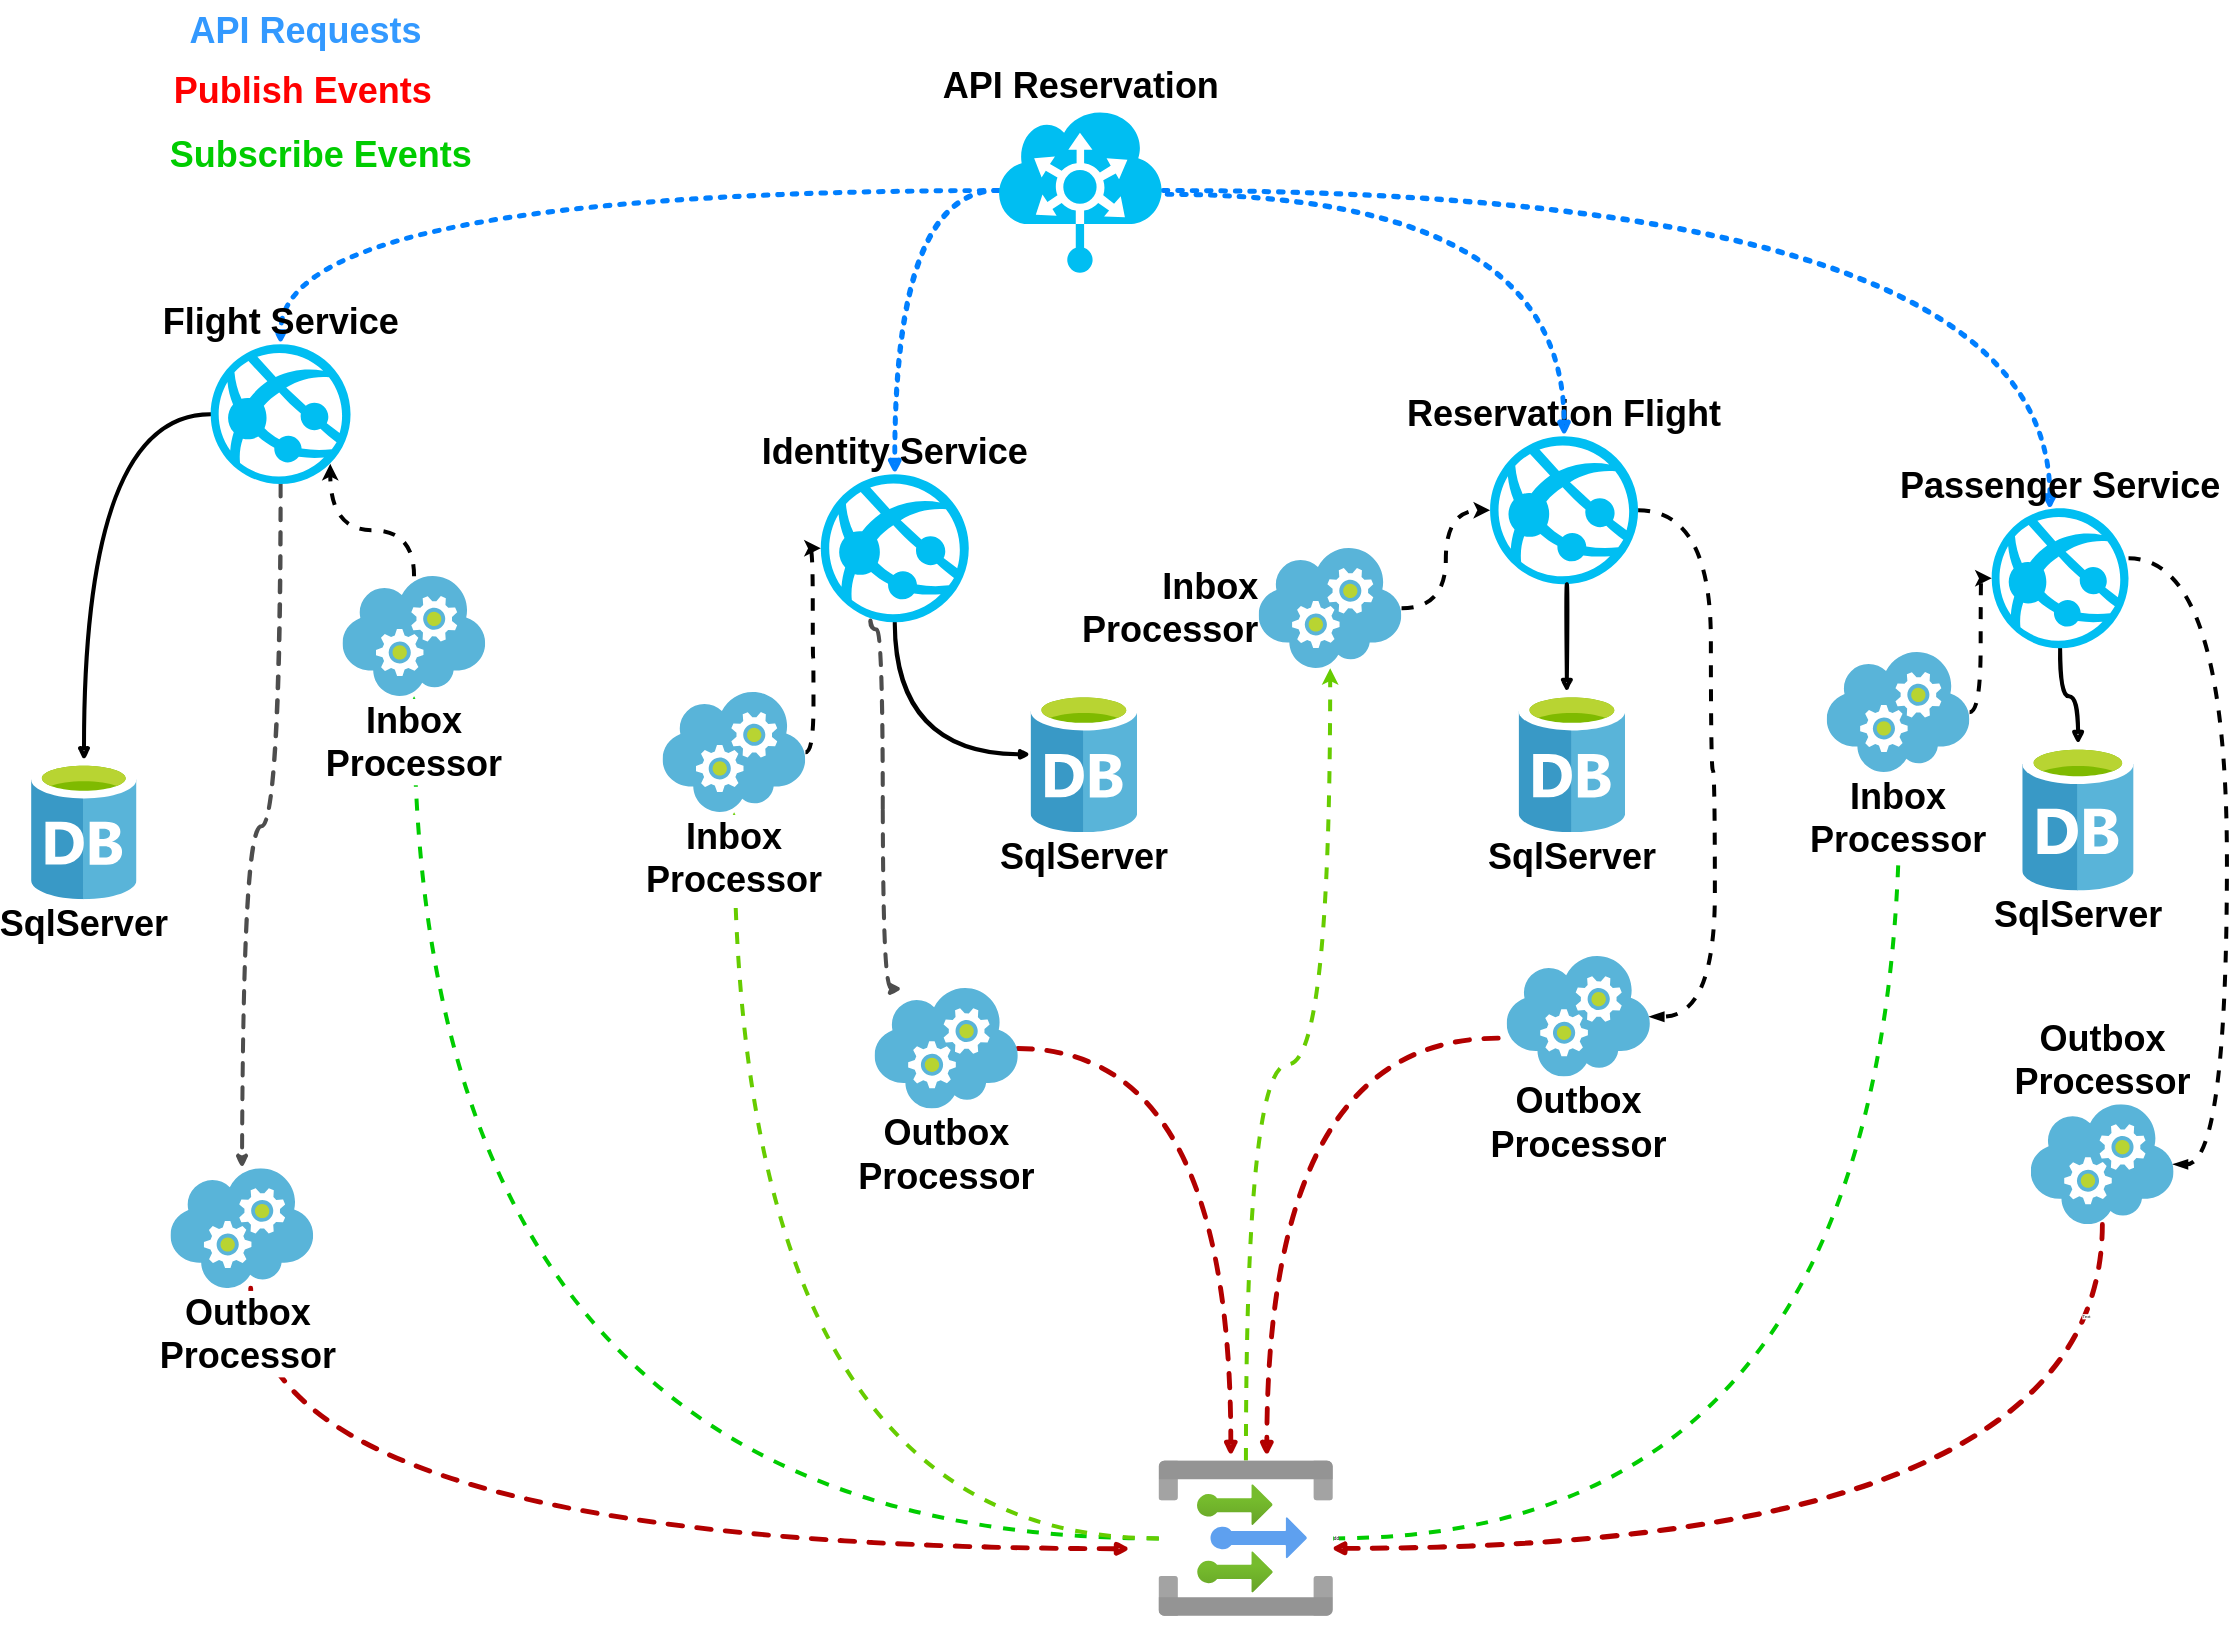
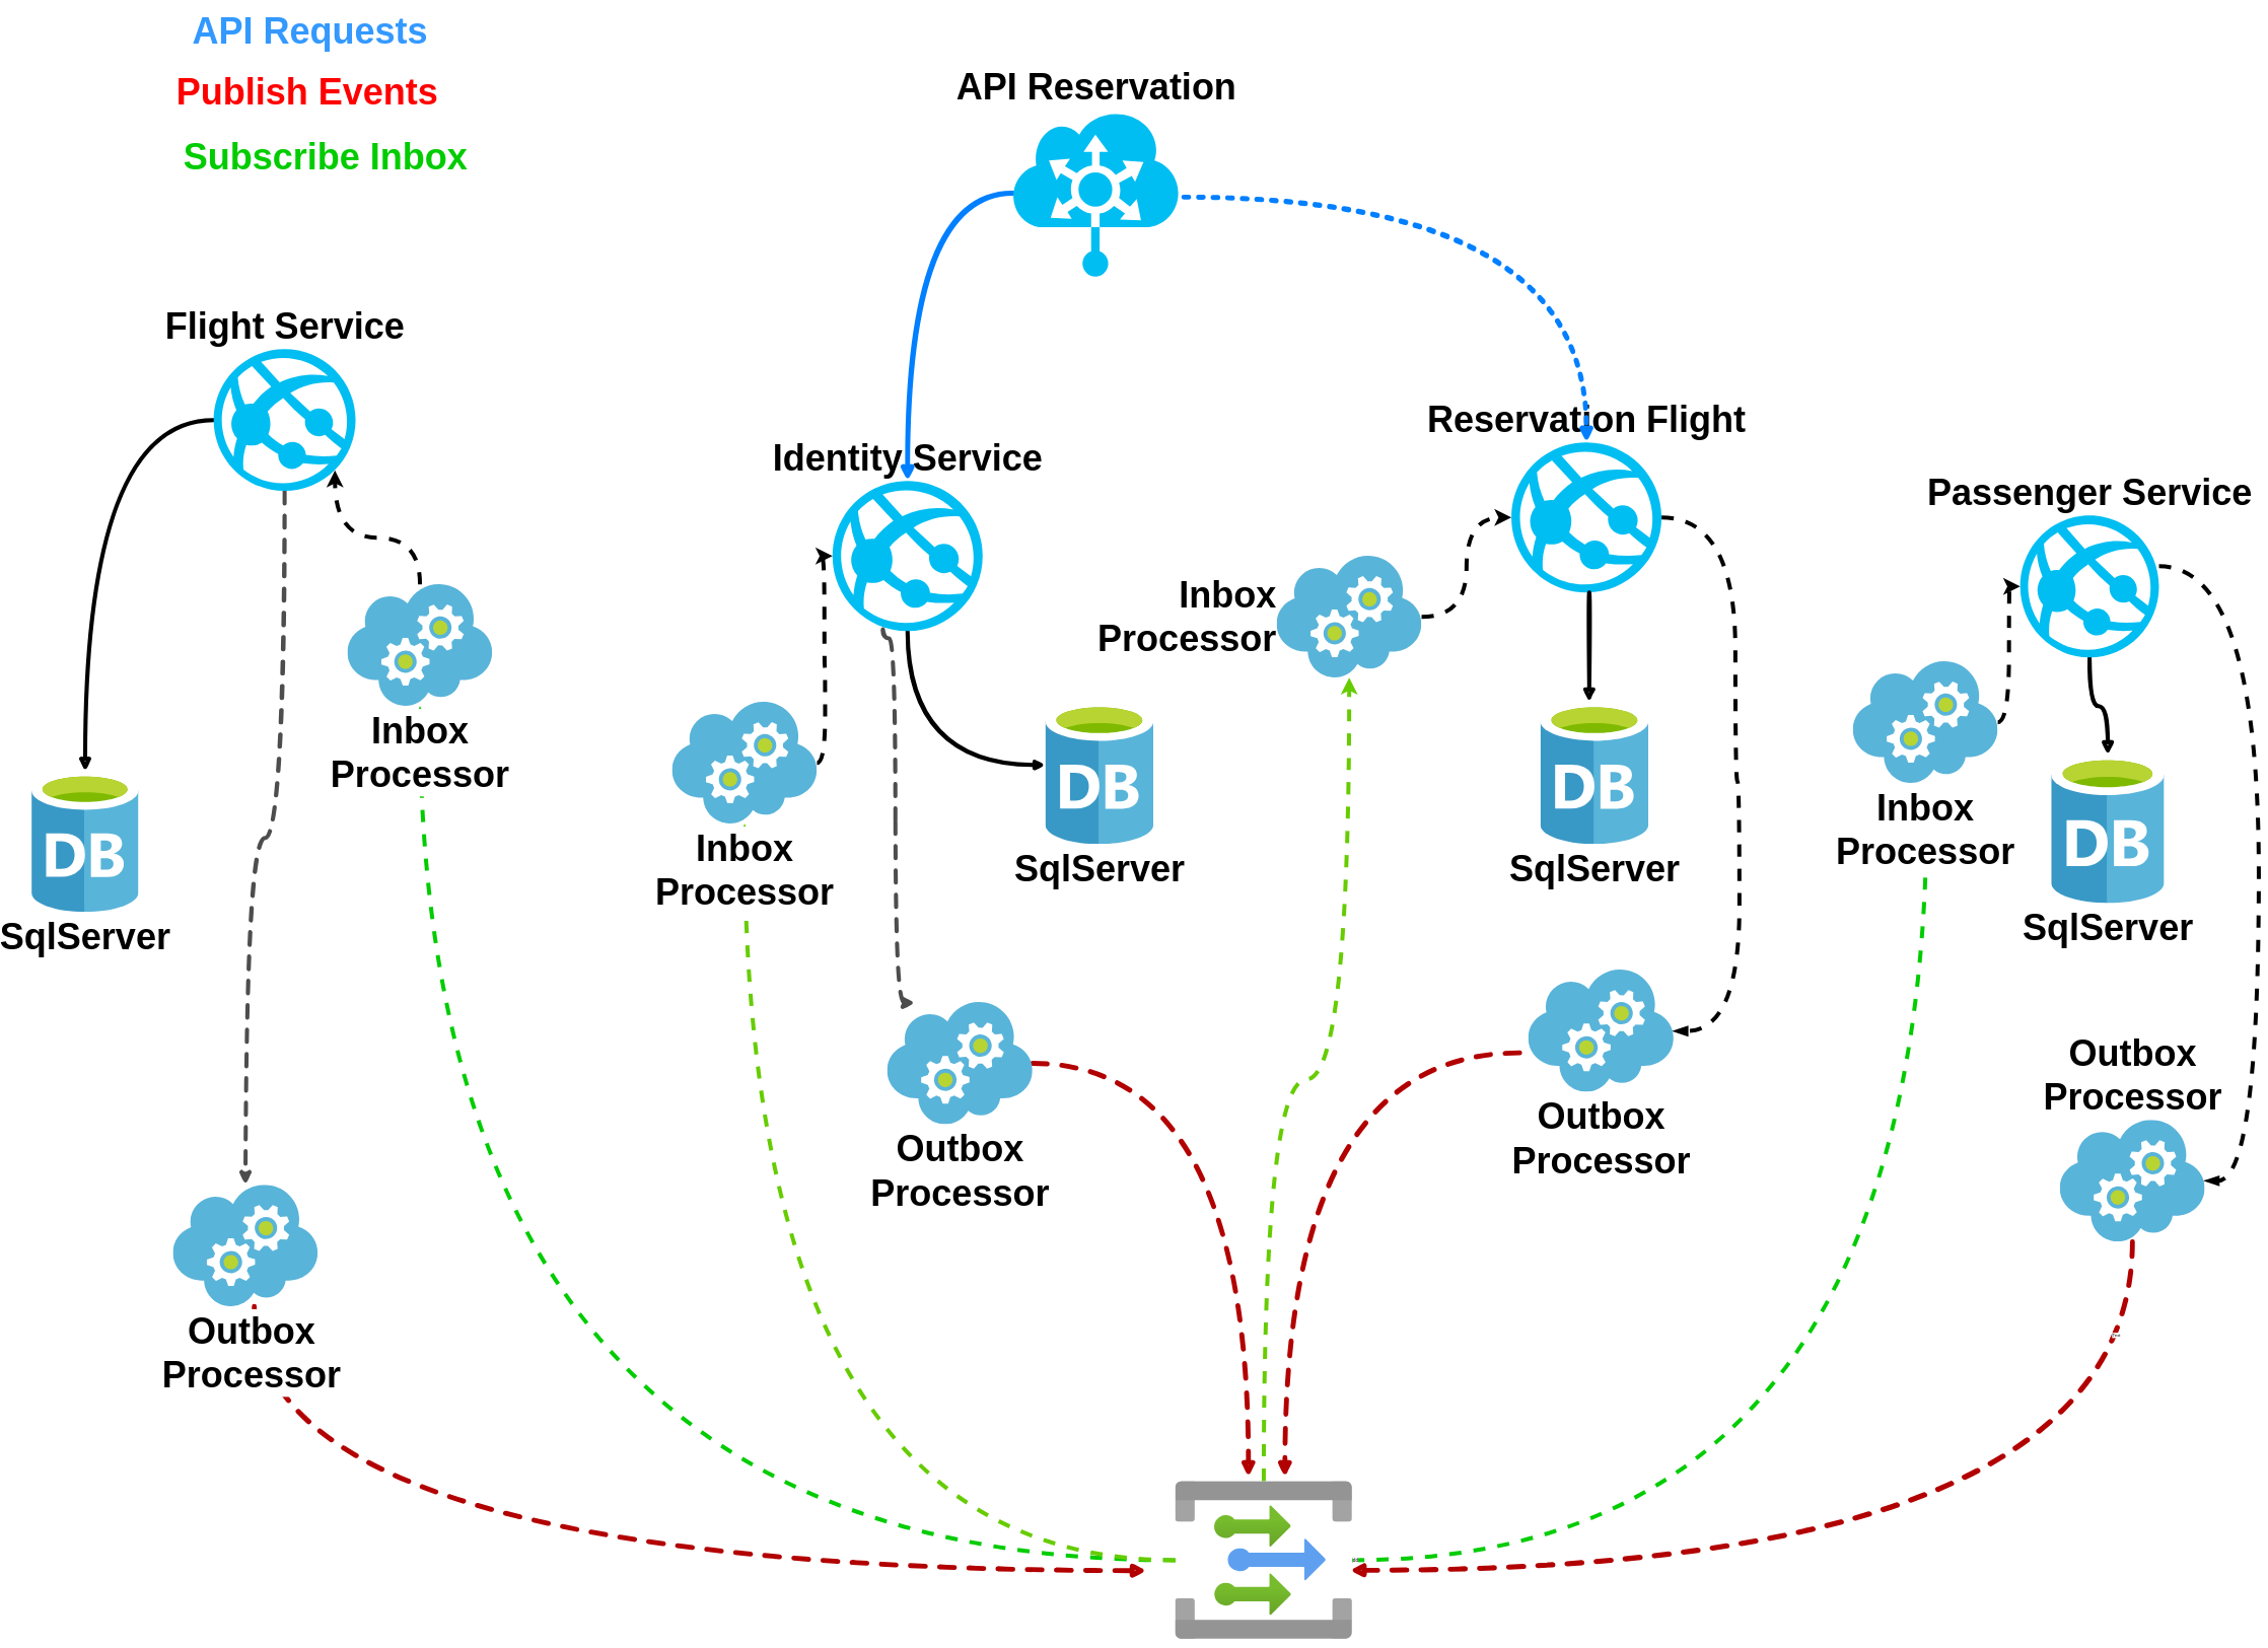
- <mxCell id="47" value="&lt;font style=&quot;font-size: 90px;&quot;&gt;Subscribe Events&lt;/font&gt;" style="text;html=1;align=center;verticalAlign=middle;resizable=0;points=[];autosize=1;fontSize=90;fontColor=#00CC00;fontStyle=1" parent="1" vertex="1"><mxGeometry x="359" y="330" width="770" height="110" as="geometry" /></mxCell>
+ <mxCell id="47" value="&lt;font style=&quot;font-size: 90px;&quot;&gt;Subscribe Inbox&lt;/font&gt;" style="text;html=1;align=center;verticalAlign=middle;resizable=0;points=[];autosize=1;fontSize=90;fontColor=#00CC00;fontStyle=1" parent="1" vertex="1"><mxGeometry x="359" y="330" width="770" height="110" as="geometry" /></mxCell>
- <mxCell id="3" style="edgeStyle=orthogonalEdgeStyle;curved=1;rounded=0;sketch=1;orthogonalLoop=1;jettySize=auto;html=1;dashed=1;dashPattern=1 2;endArrow=block;endFill=0;strokeWidth=12;fontSize=70;fontColor=#007FFF;strokeColor=#007FFF;" parent="1" source="5" target="25" edge="1"><mxGeometry relative="1" as="geometry" /></mxCell>
- <mxCell id="4" style="edgeStyle=orthogonalEdgeStyle;curved=1;rounded=0;sketch=1;orthogonalLoop=1;jettySize=auto;html=1;entryX=0.425;entryY=0.012;entryDx=0;entryDy=0;entryPerimeter=0;dashed=1;dashPattern=1 2;endArrow=block;endFill=0;strokeWidth=12;fontSize=70;fontColor=#007FFF;strokeColor=#007FFF;endSize=10;startSize=10;" parent="1" source="5" target="9" edge="1"><mxGeometry relative="1" as="geometry" /></mxCell>
- <mxCell id="2" style="edgeStyle=orthogonalEdgeStyle;curved=1;rounded=0;sketch=1;orthogonalLoop=1;jettySize=auto;html=1;dashed=1;dashPattern=1 2;endArrow=block;endFill=0;strokeWidth=12;fontSize=70;fontColor=#007FFF;strokeColor=#007FFF;endSize=10;startSize=10;" parent="1" source="5" target="12" edge="1"><mxGeometry relative="1" as="geometry" /></mxCell>
+ <mxCell id="2" style="edgeStyle=orthogonalEdgeStyle;curved=1;rounded=0;sketch=1;orthogonalLoop=1;jettySize=auto;html=1;dashed=0;dashPattern=1 2;endArrow=block;endFill=0;strokeWidth=12;fontSize=70;fontColor=#007FFF;strokeColor=#007FFF;endSize=10;startSize=10;" parent="1" source="5" target="12" edge="1"><mxGeometry relative="1" as="geometry" /></mxCell>
